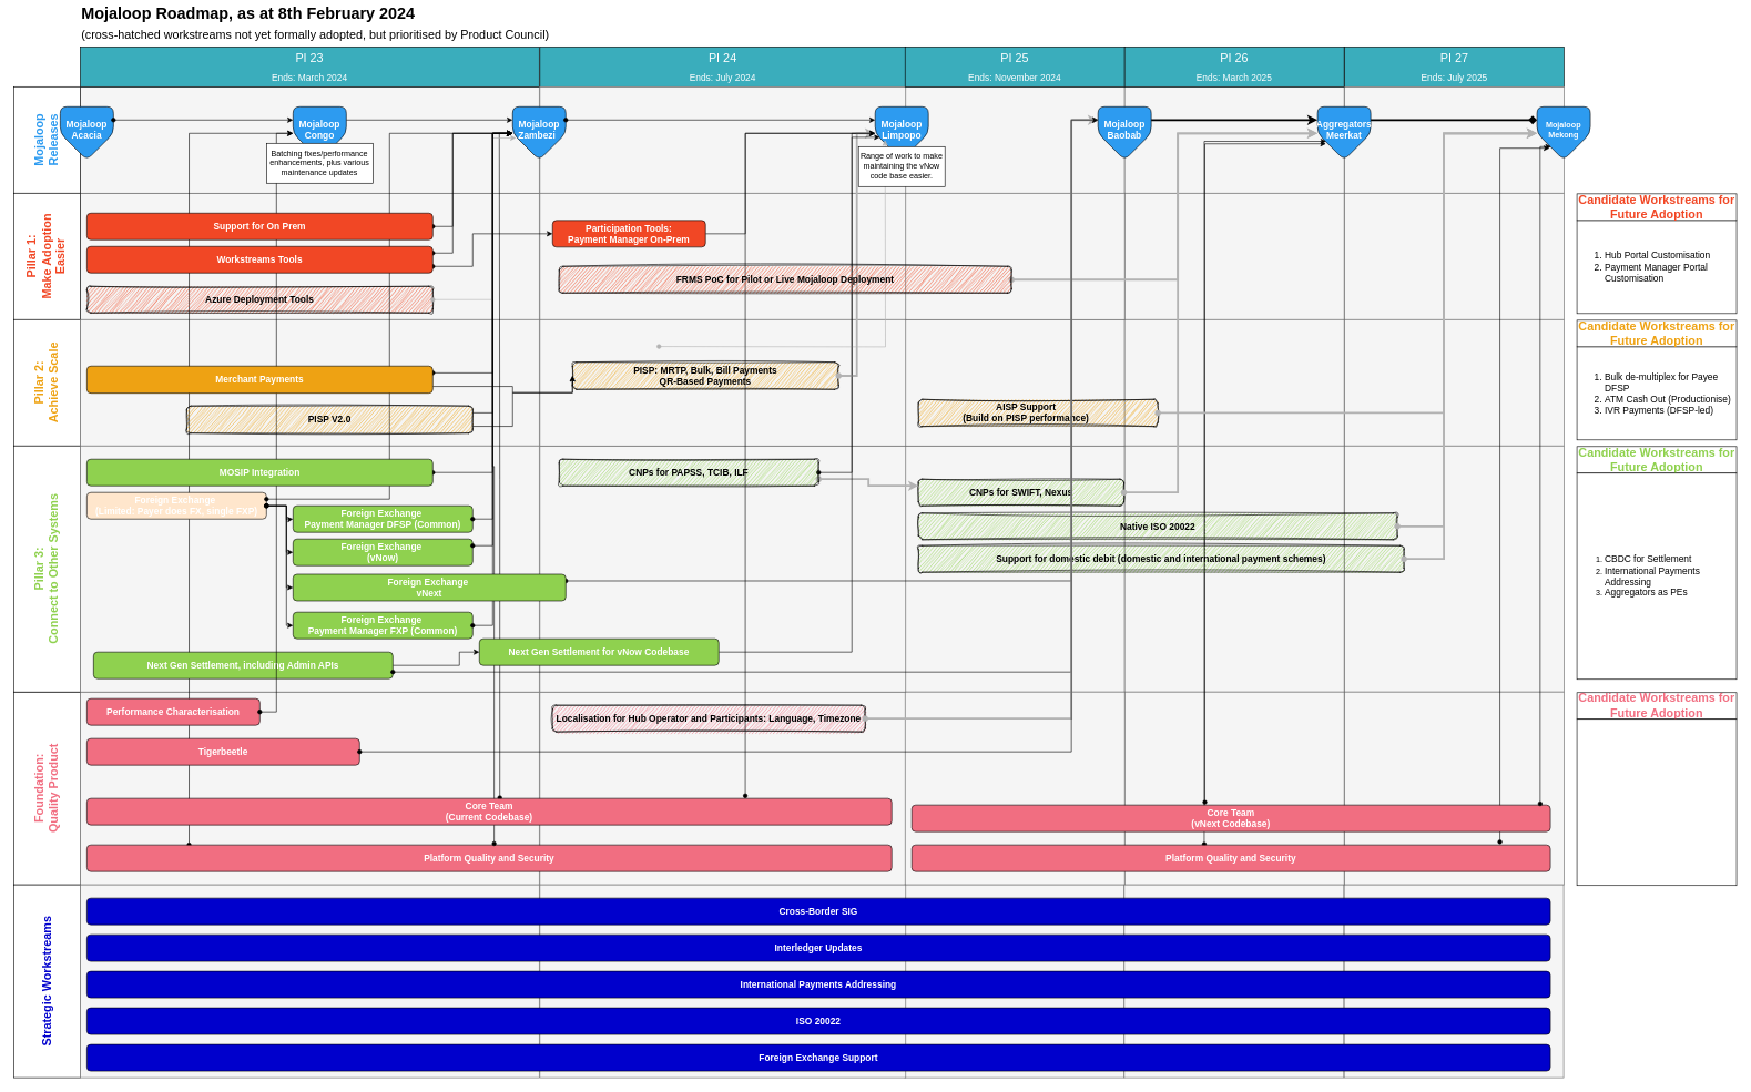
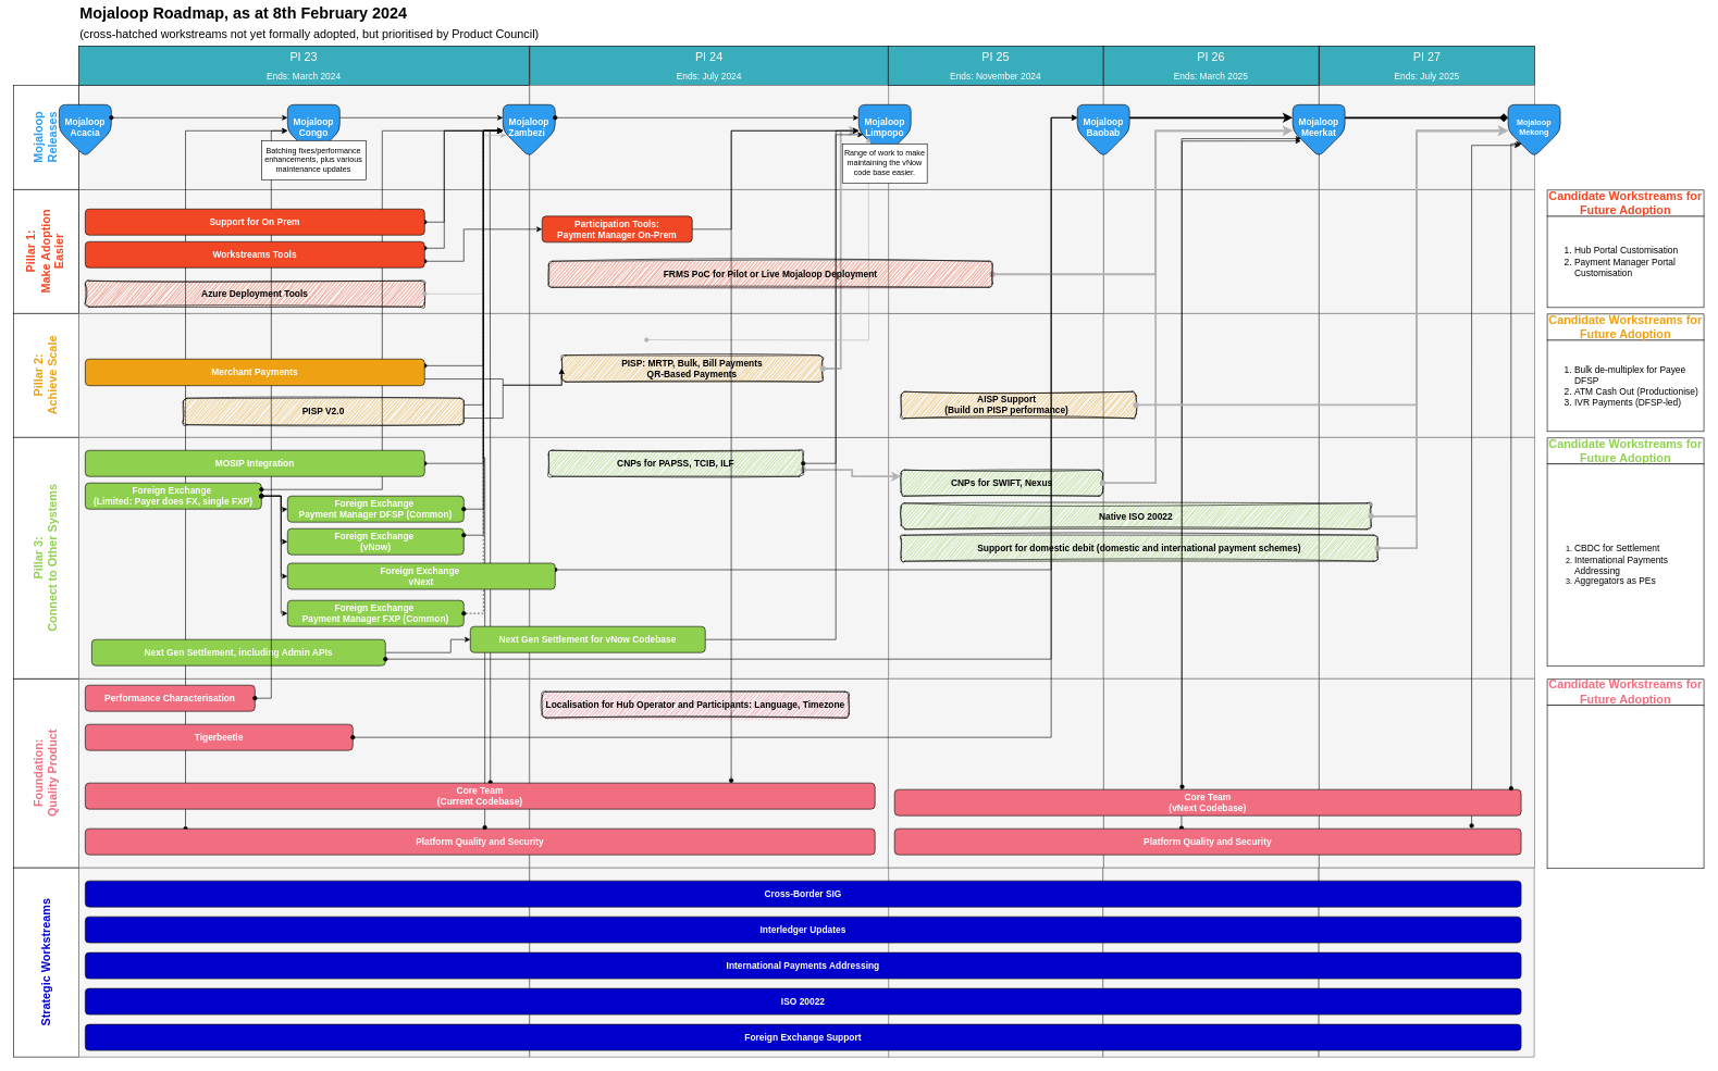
- <mxCell id="60" value="Aggregators Meerkat" style="verticalLabelPosition=middle;verticalAlign=middle;html=1;shape=offPageConnector;rounded=1;size=0.5;fillColor=#2D9BF0;labelPosition=center;align=center;whiteSpace=wrap;spacingBottom=13;fontColor=#FFFFFF;fontStyle=1;fontSize=14;" parent="1" vertex="1"><mxGeometry x="1980" y="160" width="80" height="80" as="geometry" /></mxCell>
+ <mxCell id="60" value="Mojaloop Meerkat" style="verticalLabelPosition=middle;verticalAlign=middle;html=1;shape=offPageConnector;rounded=1;size=0.5;fillColor=#2D9BF0;labelPosition=center;align=center;whiteSpace=wrap;spacingBottom=13;fontColor=#FFFFFF;fontStyle=1;fontSize=14;" parent="1" vertex="1"><mxGeometry x="1980" y="160" width="80" height="80" as="geometry" /></mxCell>
- <mxCell id="51" value="&lt;font color=&quot;#ffffff&quot; style=&quot;font-size: 14px;&quot;&gt;&lt;b style=&quot;font-size: 14px;&quot;&gt;Foreign Exchange&amp;nbsp;&lt;br style=&quot;font-size: 14px;&quot;&gt;(Limited: Payer does FX, single FXP)&lt;br style=&quot;font-size: 14px;&quot;&gt;&lt;/b&gt;&lt;/font&gt;" style="rounded=1;whiteSpace=wrap;html=1;fillColor=#ffe6cc;fontSize=14;" parent="1" vertex="1"><mxGeometry x="130" y="740" width="270" height="40" as="geometry" /></mxCell>
+ <mxCell id="51" value="&lt;font color=&quot;#ffffff&quot; style=&quot;font-size: 14px;&quot;&gt;&lt;b style=&quot;font-size: 14px;&quot;&gt;Foreign Exchange&amp;nbsp;&lt;br style=&quot;font-size: 14px;&quot;&gt;(Limited: Payer does FX, single FXP)&lt;br style=&quot;font-size: 14px;&quot;&gt;&lt;/b&gt;&lt;/font&gt;" style="rounded=1;whiteSpace=wrap;html=1;fillColor=#8FD14F;fontSize=14;" parent="1" vertex="1"><mxGeometry x="130" y="740" width="270" height="40" as="geometry" /></mxCell>
- <mxCell id="137" value="" style="edgeStyle=orthogonalEdgeStyle;rounded=0;orthogonalLoop=1;jettySize=auto;html=1;entryX=0;entryY=0.5;entryDx=0;entryDy=0;exitX=1;exitY=0.5;exitDx=0;exitDy=0;strokeWidth=1;startArrow=oval;startFill=1;" parent="1" source="129" target="50" edge="1"><mxGeometry relative="1" as="geometry"><mxPoint x="720" y="830" as="sourcePoint" /><mxPoint x="780" y="210" as="targetPoint" /></mxGeometry></mxCell>
+ <mxCell id="137" value="" style="edgeStyle=orthogonalEdgeStyle;rounded=0;orthogonalLoop=1;jettySize=auto;html=1;entryX=0;entryY=0.5;entryDx=0;entryDy=0;exitX=1;exitY=0.5;exitDx=0;exitDy=0;strokeWidth=1;startArrow=oval;startFill=1;dashed=1;" parent="1" source="129" target="50" edge="1"><mxGeometry relative="1" as="geometry"><mxPoint x="720" y="830" as="sourcePoint" /><mxPoint x="780" y="210" as="targetPoint" /></mxGeometry></mxCell>
- <mxCell id="111" value="" style="edgeStyle=orthogonalEdgeStyle;rounded=0;orthogonalLoop=1;jettySize=auto;html=1;strokeWidth=3;startArrow=oval;startFill=1;exitX=1;exitY=0.5;exitDx=0;exitDy=0;strokeColor=#B3B3B3;entryX=0;entryY=0.25;entryDx=0;entryDy=0;" parent="1" source="94" target="41" edge="1"><mxGeometry relative="1" as="geometry"><mxPoint x="1310" y="910" as="sourcePoint" /><mxPoint x="1320" y="180" as="targetPoint" /><Array as="points"><mxPoint x="1610" y="1080" /><mxPoint x="1610" y="180" /></Array></mxGeometry></mxCell>
